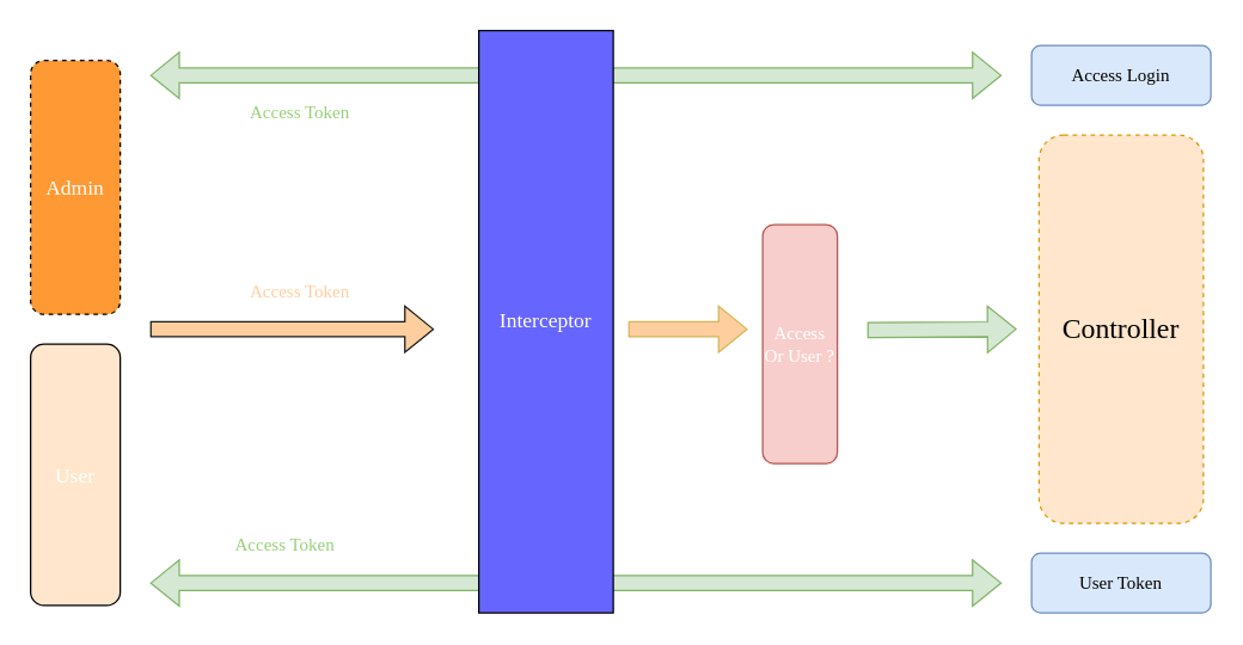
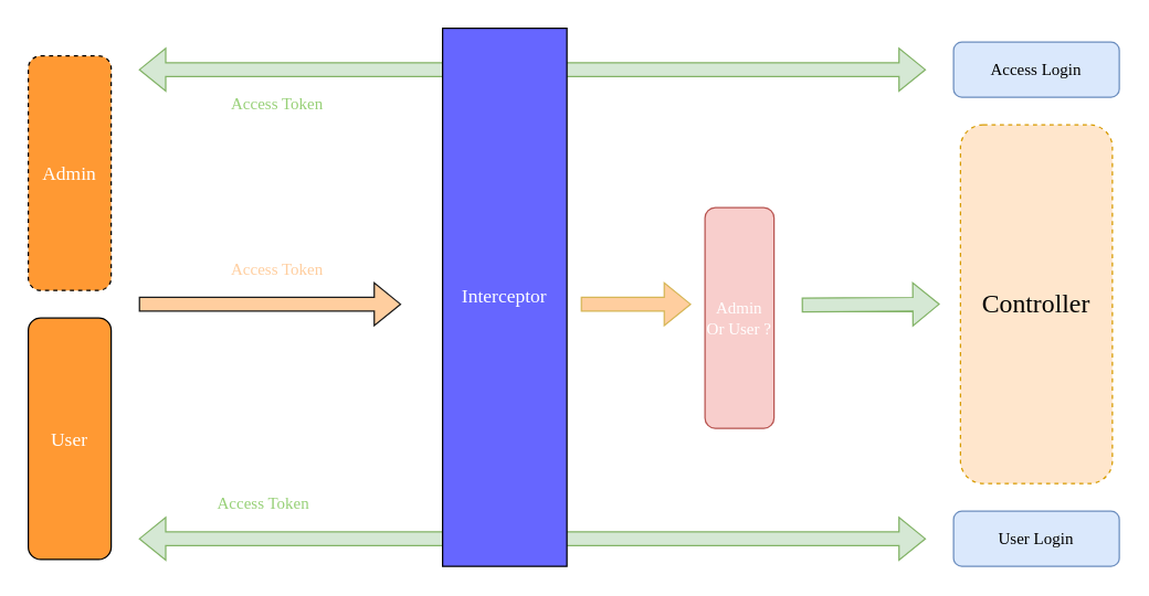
- <mxCell id="12" value="Access Or User ?" style="rounded=1;whiteSpace=wrap;html=1;fontFamily=Comic Sans MS;fillColor=#f8cecc;strokeColor=#b85450;fontColor=#FFFFFF;" vertex="1" parent="1"><mxGeometry x="510" y="150" width="50" height="160" as="geometry" /></mxCell>
+ <mxCell id="12" value="Admin Or User ?" style="rounded=1;whiteSpace=wrap;html=1;fontFamily=Comic Sans MS;fillColor=#f8cecc;strokeColor=#b85450;fontColor=#FFFFFF;" vertex="1" parent="1"><mxGeometry x="510" y="150" width="50" height="160" as="geometry" /></mxCell>
- <mxCell id="5" value="&lt;font face=&quot;Comic Sans MS&quot;&gt;User&lt;/font&gt;" style="rounded=1;whiteSpace=wrap;html=1;fontSize=14;fillColor=#ffe6cc;fontColor=#FFFFFF;" parent="1" vertex="1"><mxGeometry x="20" y="230" width="60" height="175" as="geometry" /></mxCell>
+ <mxCell id="5" value="&lt;font face=&quot;Comic Sans MS&quot;&gt;User&lt;/font&gt;" style="rounded=1;whiteSpace=wrap;html=1;fontSize=14;fillColor=#FF9933;fontColor=#FFFFFF;" parent="1" vertex="1"><mxGeometry x="20" y="230" width="60" height="175" as="geometry" /></mxCell>
- <mxCell id="17" value="&lt;font face=&quot;Comic Sans MS&quot;&gt;User Token&lt;/font&gt;" style="rounded=1;whiteSpace=wrap;html=1;fillColor=#dae8fc;strokeColor=#6c8ebf;" vertex="1" parent="14"><mxGeometry y="340" width="120" height="40" as="geometry" /></mxCell>
+ <mxCell id="17" value="&lt;font face=&quot;Comic Sans MS&quot;&gt;User Login&lt;/font&gt;" style="rounded=1;whiteSpace=wrap;html=1;fillColor=#dae8fc;strokeColor=#6c8ebf;" vertex="1" parent="14"><mxGeometry y="340" width="120" height="40" as="geometry" /></mxCell>
